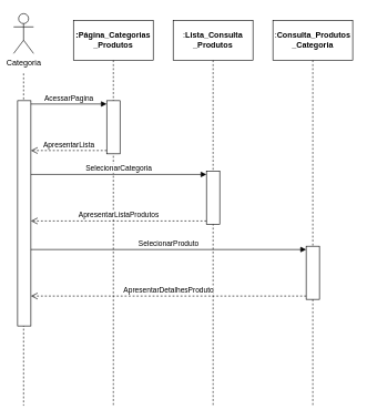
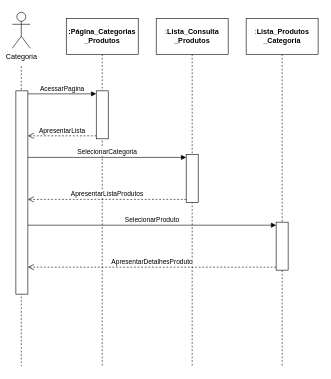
- <mxCell id="9" value=":&lt;strong&gt;Consulta_Produtos&lt;br&gt;_Categoria&lt;/strong&gt;" style="rounded=0;whiteSpace=wrap;html=1;" vertex="1" parent="1"><mxGeometry x="410" y="30" width="120" height="60" as="geometry" /></mxCell>
+ <mxCell id="9" value=":&lt;strong&gt;Lista_Produtos&lt;br&gt;_Categoria&lt;/strong&gt;" style="rounded=0;whiteSpace=wrap;html=1;" vertex="1" parent="1"><mxGeometry x="410" y="30" width="120" height="60" as="geometry" /></mxCell>
